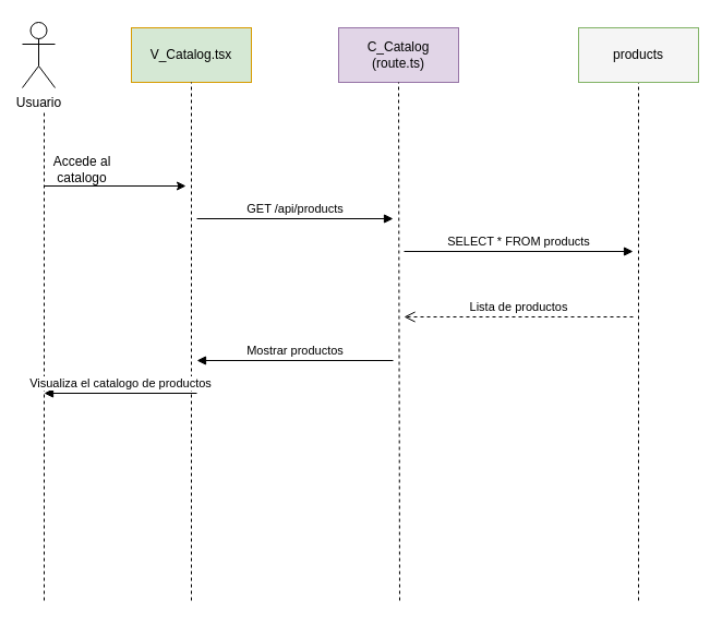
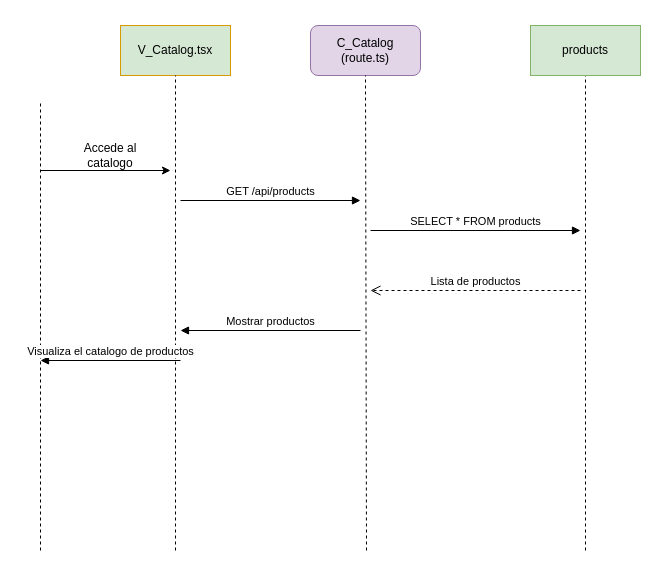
- <mxCell id="2" value="Usuario" style="shape=umlActor;verticalLabelPosition=bottom;verticalAlign=top;html=1;labelPosition=center;align=center;" parent="1" vertex="1"><mxGeometry x="20" y="20" width="30" height="60" as="geometry" /></mxCell>
- <mxCell id="4" value="C_Catalog&lt;br&gt;(route.ts)" style="html=1;whiteSpace=wrap;fillColor=#e1d5e7;strokeColor=#9673a6;" parent="1" vertex="1"><mxGeometry x="310" y="25" width="110" height="50" as="geometry" /></mxCell>
+ <mxCell id="4" value="C_Catalog&lt;br&gt;(route.ts)" style="html=1;whiteSpace=wrap;fillColor=#e1d5e7;strokeColor=#9673a6;rounded=1;" parent="1" vertex="1"><mxGeometry x="310" y="25" width="110" height="50" as="geometry" /></mxCell>
- <mxCell id="14" value="products" style="html=1;whiteSpace=wrap;fillColor=#f5f5f5;strokeColor=#82b366;" vertex="1" parent="1"><mxGeometry x="530" y="25" width="110" height="50" as="geometry" /></mxCell>
+ <mxCell id="14" value="products" style="html=1;whiteSpace=wrap;fillColor=#d5e8d4;strokeColor=#82b366;" vertex="1" parent="1"><mxGeometry x="530" y="25" width="110" height="50" as="geometry" /></mxCell>
- <mxCell id="8" value="Accede al catalogo" style="text;html=1;align=center;verticalAlign=middle;whiteSpace=wrap;rounded=0;" parent="1" vertex="1"><mxGeometry x="35" y="140" width="80" height="30" as="geometry" /></mxCell>
+ <mxCell id="8" value="Accede al catalogo" style="text;html=1;align=center;verticalAlign=middle;whiteSpace=wrap;rounded=0;" parent="1" vertex="1"><mxGeometry x="70" y="140" width="80" height="30" as="geometry" /></mxCell>
